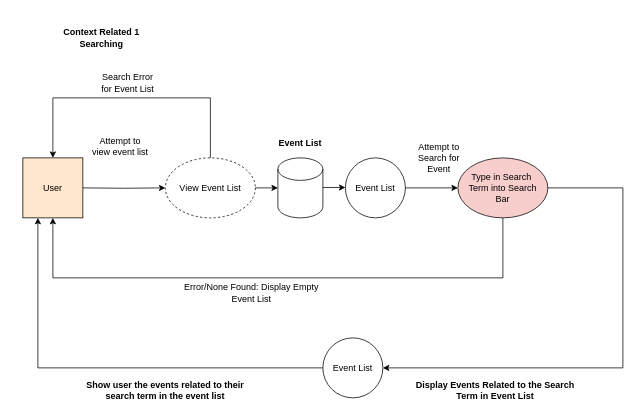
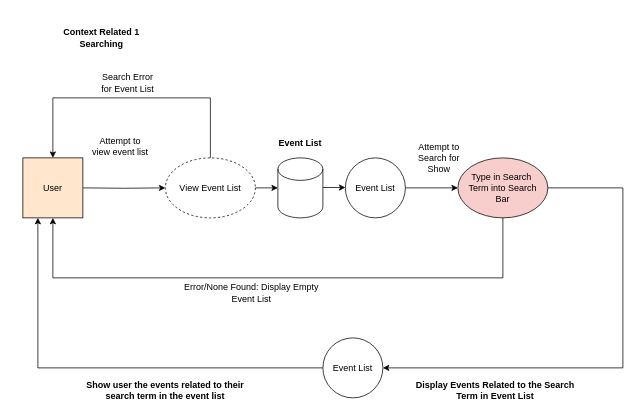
- <mxCell id="18" value="Attempt to Search for Event" style="text;html=1;strokeColor=none;fillColor=none;align=center;verticalAlign=middle;whiteSpace=wrap;rounded=0;" parent="1" vertex="1"><mxGeometry x="550" y="200" width="70" height="20" as="geometry" /></mxCell>
+ <mxCell id="18" value="Attempt to Search for Show" style="text;html=1;strokeColor=none;fillColor=none;align=center;verticalAlign=middle;whiteSpace=wrap;rounded=0;" parent="1" vertex="1"><mxGeometry x="550" y="200" width="70" height="20" as="geometry" /></mxCell>
